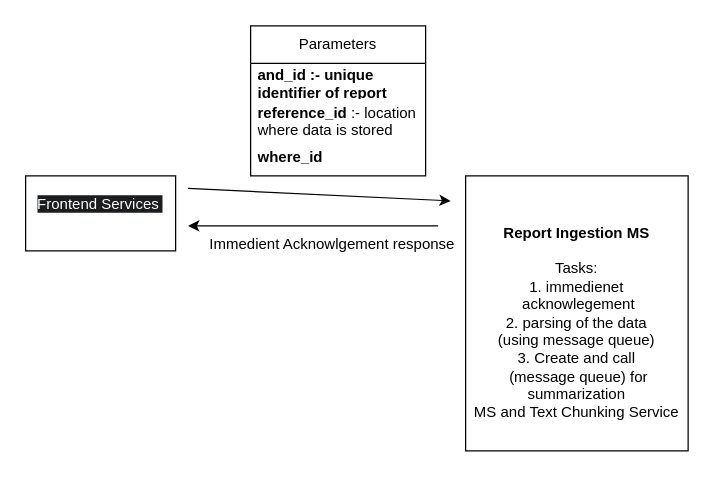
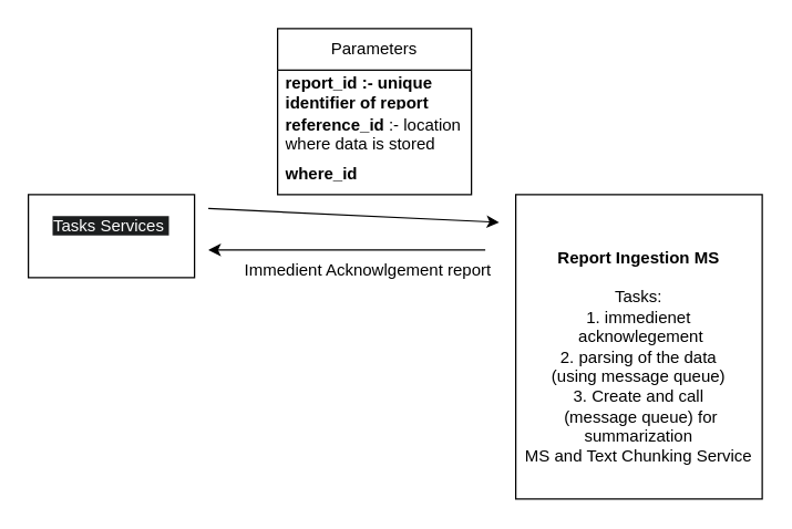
- <mxCell id="6" value="&lt;b&gt;and_id :- unique identifier of report&amp;nbsp;&lt;/b&gt;" style="text;strokeColor=none;fillColor=none;align=left;verticalAlign=middle;spacingLeft=4;spacingRight=4;overflow=hidden;points=[[0,0.5],[1,0.5]];portConstraint=eastwest;rotatable=0;whiteSpace=wrap;html=1;" vertex="1" parent="5"><mxGeometry y="30" width="140" height="30" as="geometry" /></mxCell>
+ <mxCell id="6" value="&lt;b&gt;report_id :- unique identifier of report&amp;nbsp;&lt;/b&gt;" style="text;strokeColor=none;fillColor=none;align=left;verticalAlign=middle;spacingLeft=4;spacingRight=4;overflow=hidden;points=[[0,0.5],[1,0.5]];portConstraint=eastwest;rotatable=0;whiteSpace=wrap;html=1;" vertex="1" parent="5"><mxGeometry y="30" width="140" height="30" as="geometry" /></mxCell>
- <mxCell id="2" value="&#10;&lt;span style=&quot;color: rgb(255, 255, 255); font-family: Helvetica; font-size: 12px; font-style: normal; font-variant-ligatures: normal; font-variant-caps: normal; font-weight: 400; letter-spacing: normal; orphans: 2; text-align: center; text-indent: 0px; text-transform: none; widows: 2; word-spacing: 0px; -webkit-text-stroke-width: 0px; white-space: nowrap; background-color: rgb(27, 29, 30); text-decoration-thickness: initial; text-decoration-style: initial; text-decoration-color: initial; display: inline !important; float: none;&quot;&gt;Frontend Services&amp;nbsp;&lt;/span&gt;&#10;&#10;" style="rounded=0;whiteSpace=wrap;html=1;strokeColor=default;fillColor=default;" vertex="1" parent="1"><mxGeometry x="20" y="140" width="120" height="60" as="geometry" /></mxCell>
+ <mxCell id="2" value="&#10;&lt;span style=&quot;color: rgb(255, 255, 255); font-family: Helvetica; font-size: 12px; font-style: normal; font-variant-ligatures: normal; font-variant-caps: normal; font-weight: 400; letter-spacing: normal; orphans: 2; text-align: center; text-indent: 0px; text-transform: none; widows: 2; word-spacing: 0px; -webkit-text-stroke-width: 0px; white-space: nowrap; background-color: rgb(27, 29, 30); text-decoration-thickness: initial; text-decoration-style: initial; text-decoration-color: initial; display: inline !important; float: none;&quot;&gt;Tasks Services&amp;nbsp;&lt;/span&gt;&#10;&#10;" style="rounded=0;whiteSpace=wrap;html=1;strokeColor=default;fillColor=default;" vertex="1" parent="1"><mxGeometry x="20" y="140" width="120" height="60" as="geometry" /></mxCell>
- <mxCell id="10" value="Immedient Acknowlgement response" style="text;html=1;align=center;verticalAlign=middle;resizable=0;points=[];autosize=1;strokeColor=none;fillColor=none;" vertex="1" parent="1"><mxGeometry x="160" y="180" width="210" height="30" as="geometry" /></mxCell>
+ <mxCell id="10" value="Immedient Acknowlgement report" style="text;html=1;align=center;verticalAlign=middle;resizable=0;points=[];autosize=1;strokeColor=none;fillColor=none;" vertex="1" parent="1"><mxGeometry x="160" y="180" width="210" height="30" as="geometry" /></mxCell>
